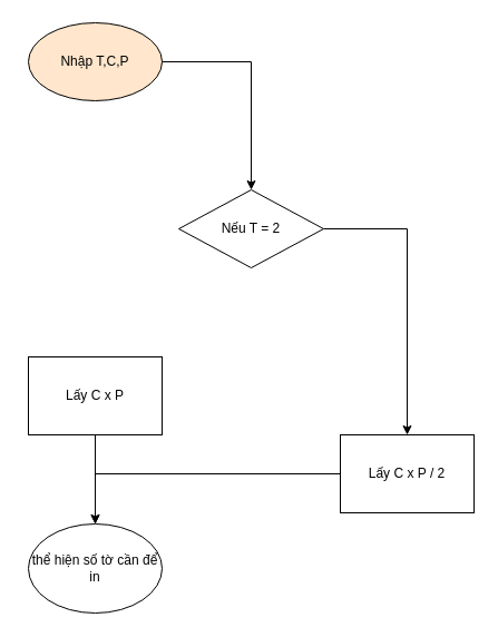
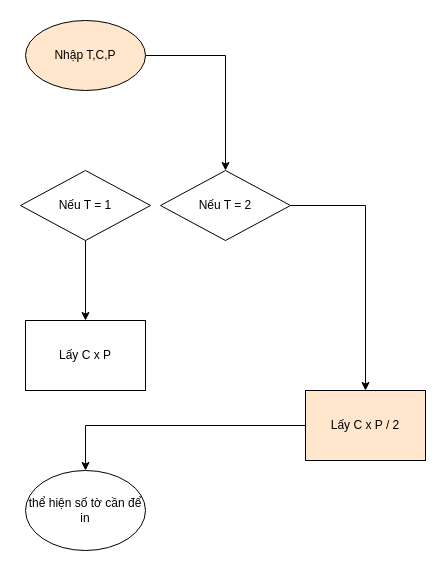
+ <mxCell id="5" value="Nếu T = 1" style="rhombus;whiteSpace=wrap;html=1;" vertex="1" parent="1"><mxGeometry x="20" y="170" width="130" height="70" as="geometry" /></mxCell>
+ <mxCell id="4" style="edgeStyle=orthogonalEdgeStyle;rounded=0;orthogonalLoop=1;jettySize=auto;html=1;entryX=0.5;entryY=0;entryDx=0;entryDy=0;" edge="1" parent="1" source="5" target="7"><mxGeometry relative="1" as="geometry" /></mxCell>
- <mxCell id="6" style="edgeStyle=orthogonalEdgeStyle;rounded=0;orthogonalLoop=1;jettySize=auto;html=1;entryX=0.5;entryY=0;entryDx=0;entryDy=0;" edge="1" parent="1" source="7" target="8"><mxGeometry relative="1" as="geometry" /></mxCell>
- <mxCell id="12" value="Lấy C x P / 2" style="rounded=0;whiteSpace=wrap;html=1;" vertex="1" parent="1"><mxGeometry x="305" y="390" width="120" height="70" as="geometry" /></mxCell>
+ <mxCell id="12" value="Lấy C x P / 2" style="rounded=0;whiteSpace=wrap;html=1;fillColor=#ffe6cc;" vertex="1" parent="1"><mxGeometry x="305" y="390" width="120" height="70" as="geometry" /></mxCell>
